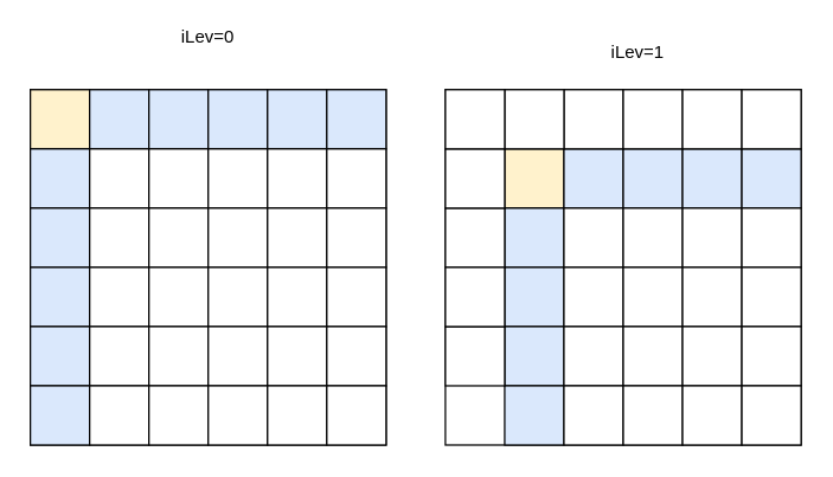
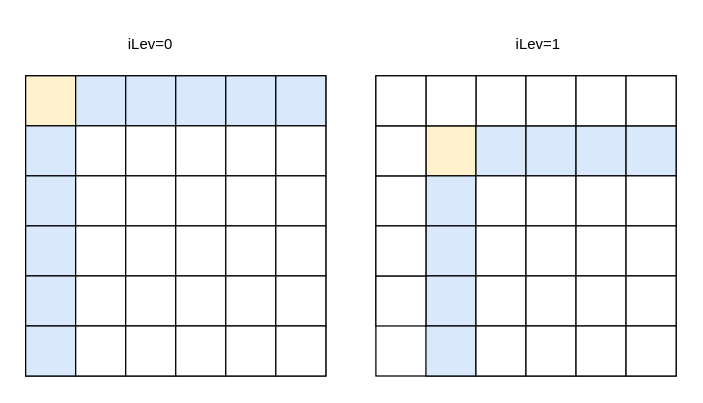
- <mxCell id="29" value="iLev=0" style="text;html=1;strokeColor=none;fillColor=none;align=center;verticalAlign=middle;whiteSpace=wrap;rounded=0;" vertex="1" parent="1"><mxGeometry x="110" y="10" width="60" height="30" as="geometry" /></mxCell>
+ <mxCell id="29" value="iLev=0" style="text;html=1;strokeColor=none;fillColor=none;align=center;verticalAlign=middle;whiteSpace=wrap;rounded=0;" vertex="1" parent="1"><mxGeometry x="90" y="20" width="60" height="30" as="geometry" /></mxCell>
